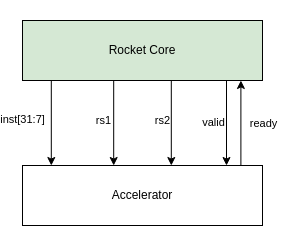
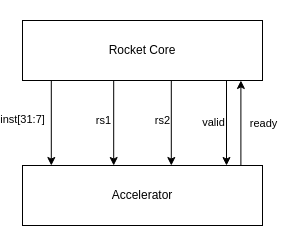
- <mxCell id="3" value="Rocket Core" style="rounded=0;whiteSpace=wrap;html=1;points=[[0,0,0,0,0],[0,0.25,0,0,0],[0,0.5,0,0,0],[0,0.75,0,0,0],[0,1,0,0,0],[0.12,1,0,0,0],[0.25,0,0,0,0],[0.25,1,0,0,0],[0.38,1,0,0,0],[0.5,0,0,0,0],[0.5,1,0,0,0],[0.62,1,0,0,0],[0.75,0,0,0,0],[0.75,1,0,0,0],[0.85,1,0,0,0],[0.91,1,0,0,0],[1,0,0,0,0],[1,0.25,0,0,0],[1,0.5,0,0,0],[1,0.75,0,0,0],[1,1,0,0,0]];fillColor=#d5e8d4;" vertex="1" parent="1"><mxGeometry x="20" y="20" width="240" height="60" as="geometry" /></mxCell>
+ <mxCell id="3" value="Rocket Core" style="rounded=0;whiteSpace=wrap;html=1;points=[[0,0,0,0,0],[0,0.25,0,0,0],[0,0.5,0,0,0],[0,0.75,0,0,0],[0,1,0,0,0],[0.12,1,0,0,0],[0.25,0,0,0,0],[0.25,1,0,0,0],[0.38,1,0,0,0],[0.5,0,0,0,0],[0.5,1,0,0,0],[0.62,1,0,0,0],[0.75,0,0,0,0],[0.75,1,0,0,0],[0.85,1,0,0,0],[0.91,1,0,0,0],[1,0,0,0,0],[1,0.25,0,0,0],[1,0.5,0,0,0],[1,0.75,0,0,0],[1,1,0,0,0]];" vertex="1" parent="1"><mxGeometry x="20" y="20" width="240" height="60" as="geometry" /></mxCell>
